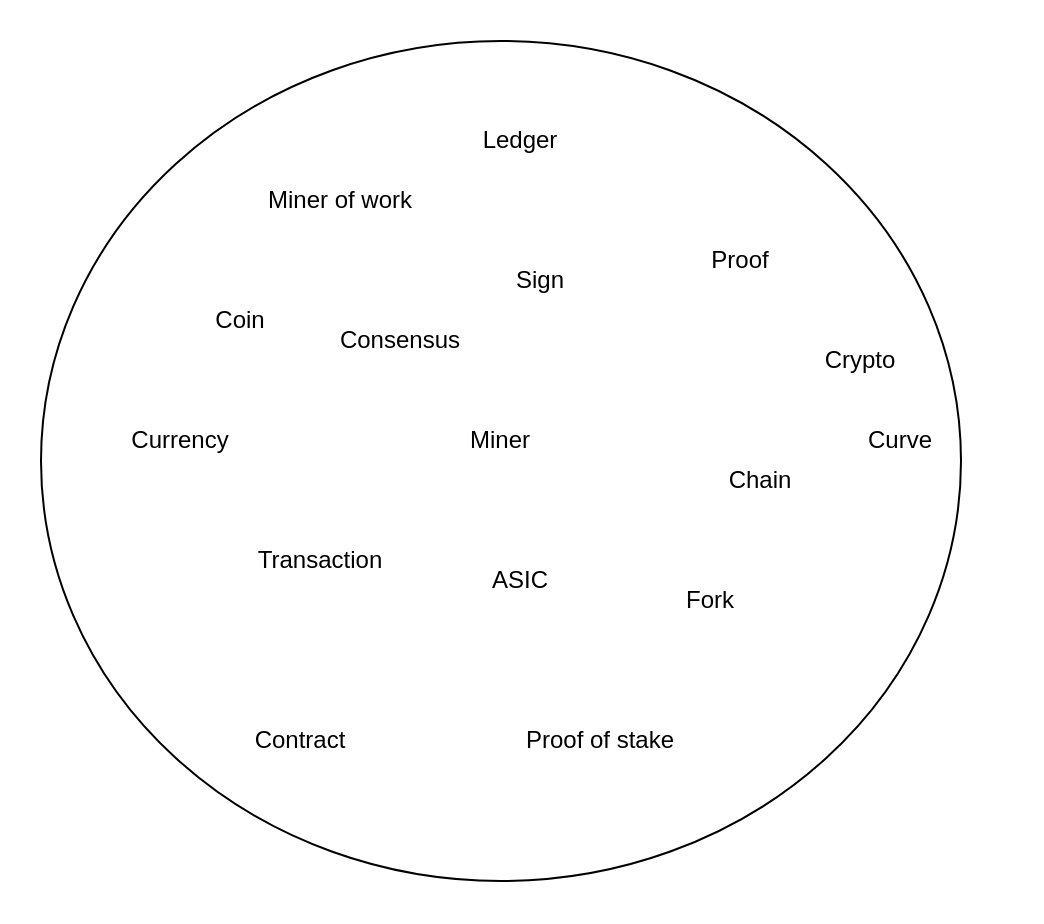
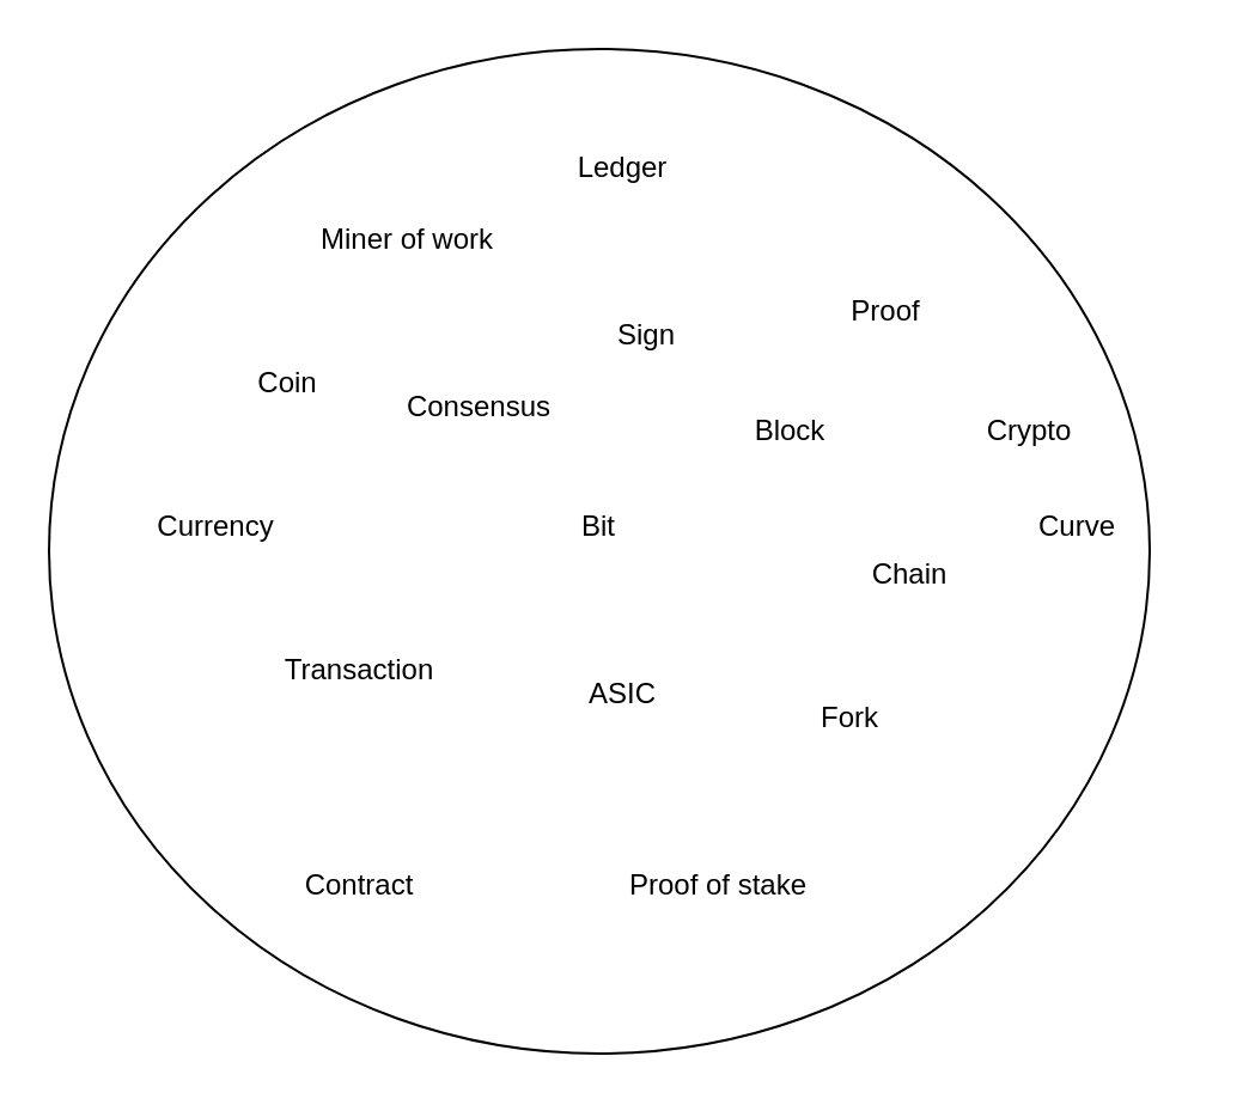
+ <mxCell id="10" value="Block" style="text;html=1;strokeColor=none;fillColor=none;align=center;verticalAlign=middle;whiteSpace=wrap;rounded=0;" vertex="1" parent="1"><mxGeometry x="280" y="170" width="100" height="20" as="geometry" /></mxCell>
- <mxCell id="12" value="Miner" style="text;html=1;strokeColor=none;fillColor=none;align=center;verticalAlign=middle;whiteSpace=wrap;rounded=0;" vertex="1" parent="1"><mxGeometry x="200" y="210" width="100" height="20" as="geometry" /></mxCell>
+ <mxCell id="12" value="Bit" style="text;html=1;strokeColor=none;fillColor=none;align=center;verticalAlign=middle;whiteSpace=wrap;rounded=0;" vertex="1" parent="1"><mxGeometry x="200" y="210" width="100" height="20" as="geometry" /></mxCell>
- <mxCell id="17" value="Transaction" style="text;html=1;strokeColor=none;fillColor=none;align=center;verticalAlign=middle;whiteSpace=wrap;rounded=0;" vertex="1" parent="1"><mxGeometry x="110" y="270" width="100" height="20" as="geometry" /></mxCell>
+ <mxCell id="17" value="Transaction" style="text;html=1;strokeColor=none;fillColor=none;align=center;verticalAlign=middle;whiteSpace=wrap;rounded=0;" vertex="1" parent="1"><mxGeometry x="100" y="270" width="100" height="20" as="geometry" /></mxCell>
